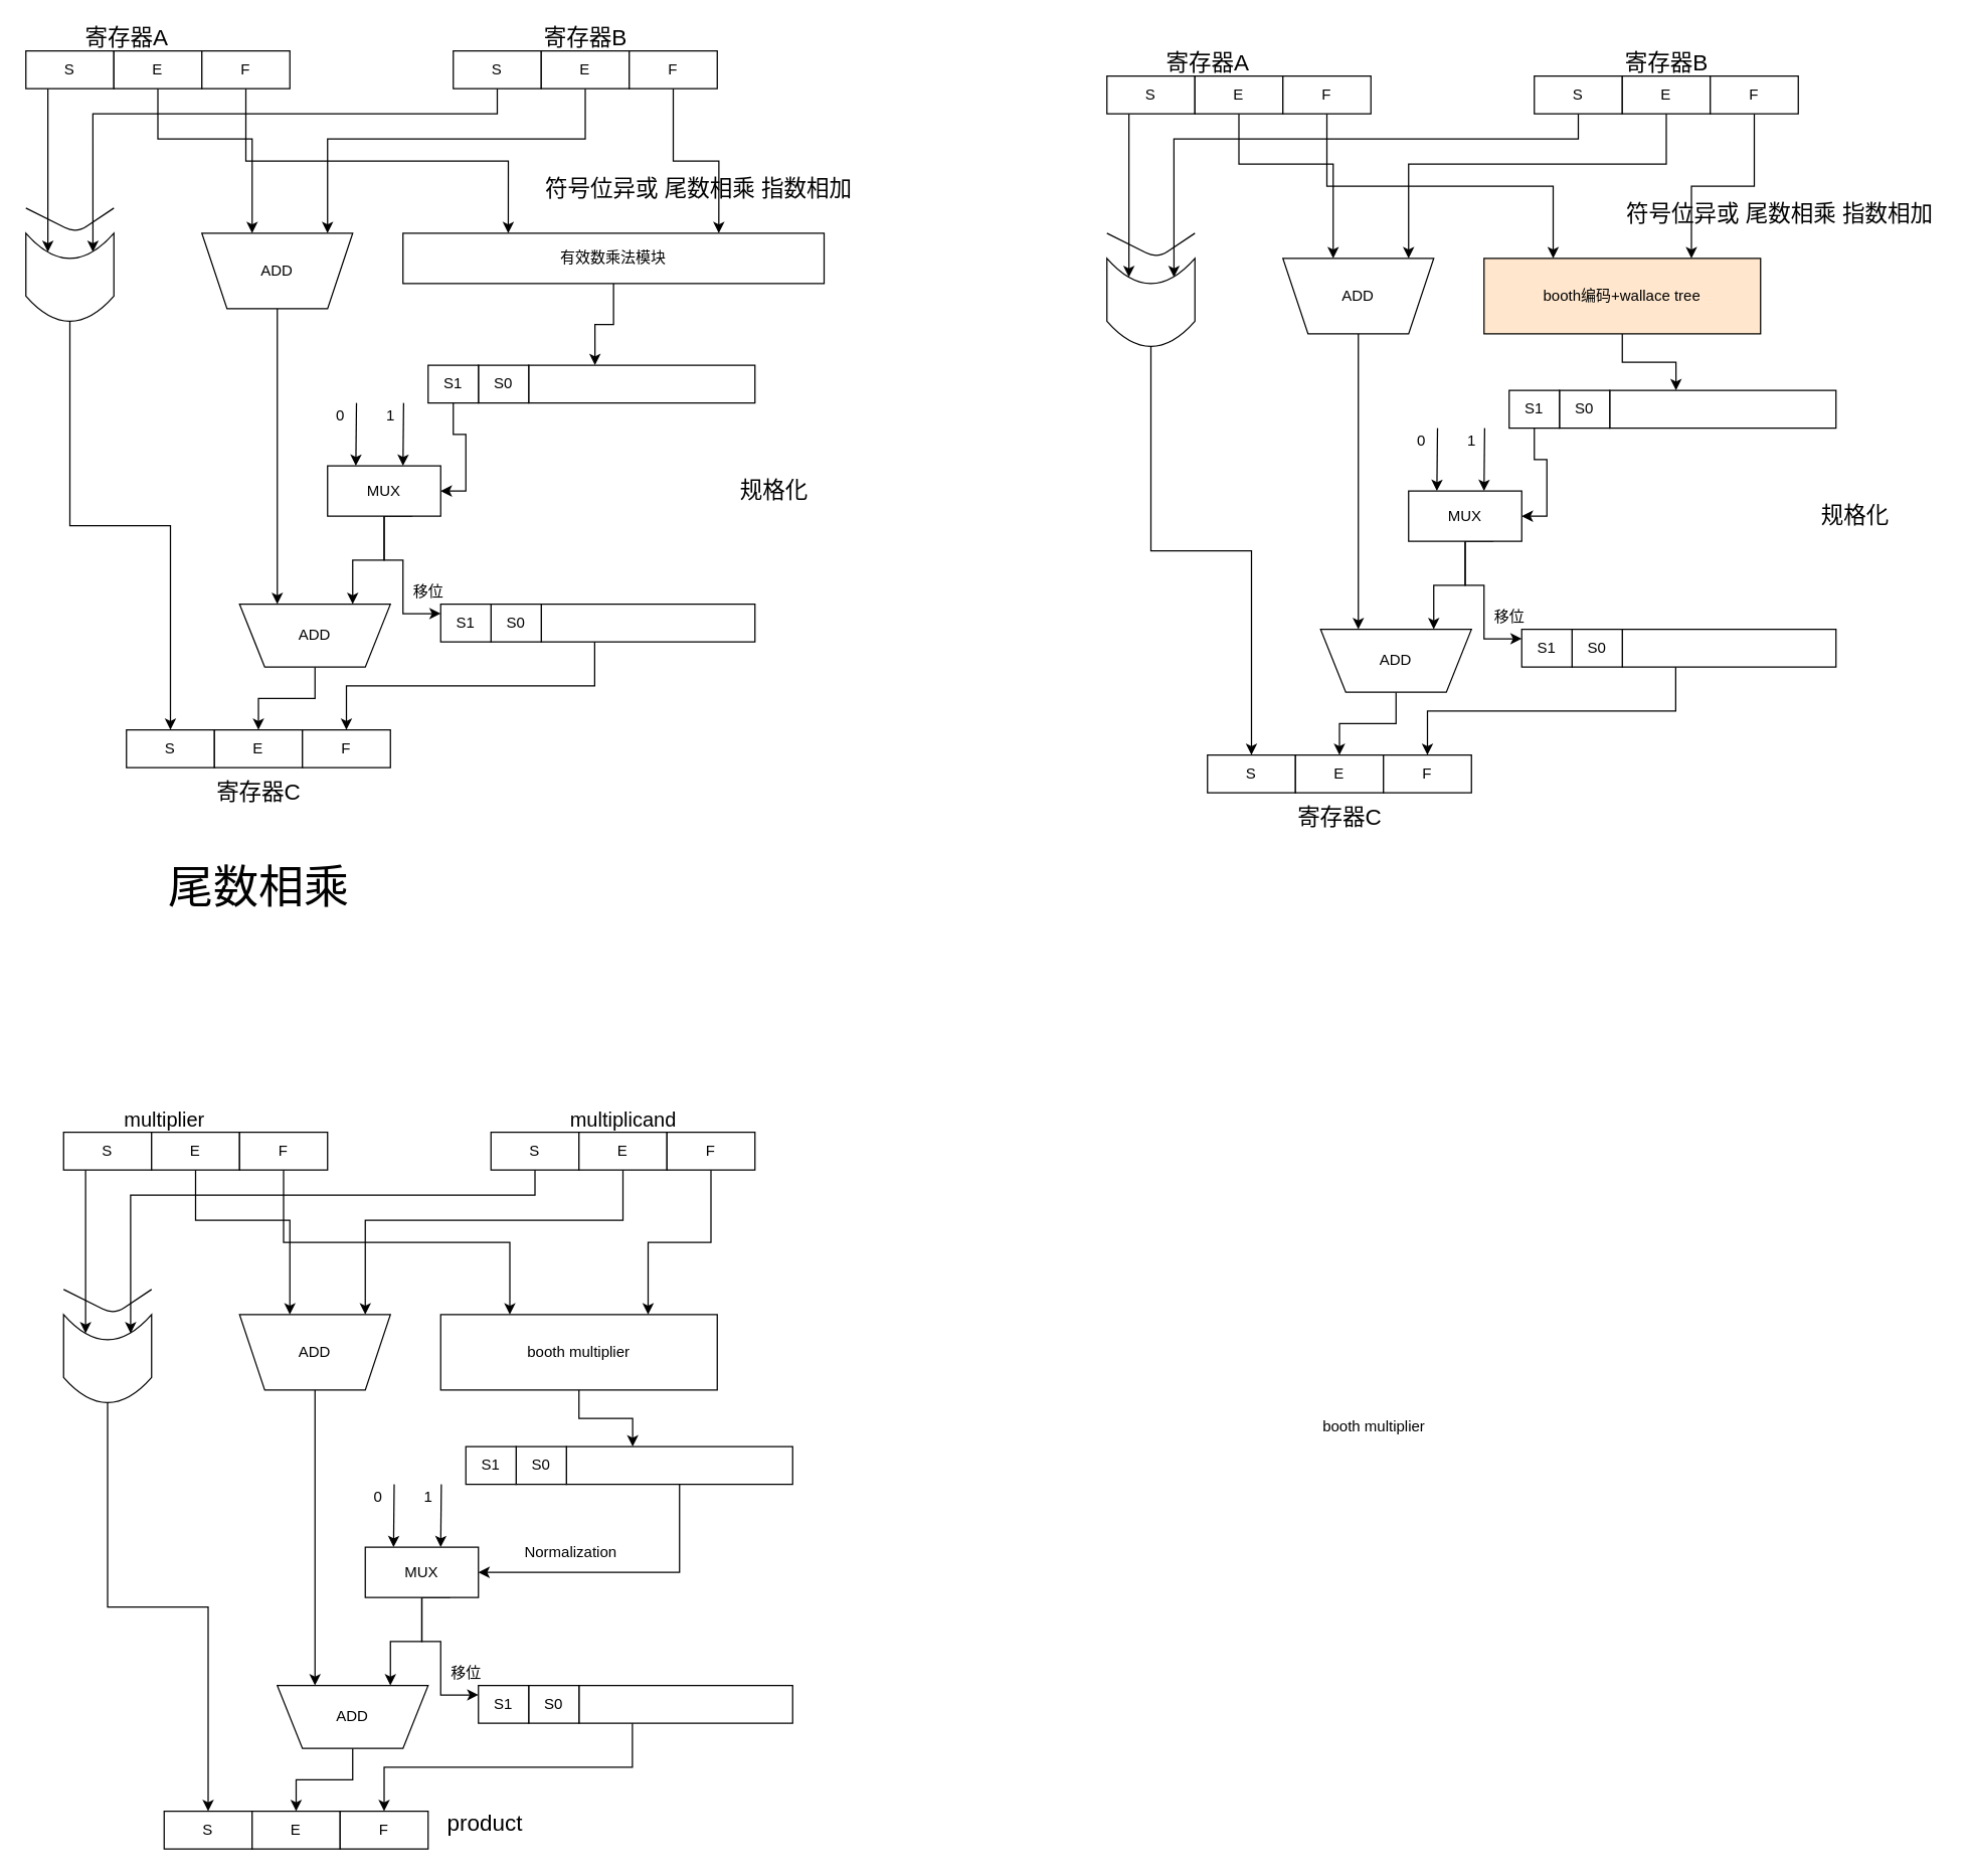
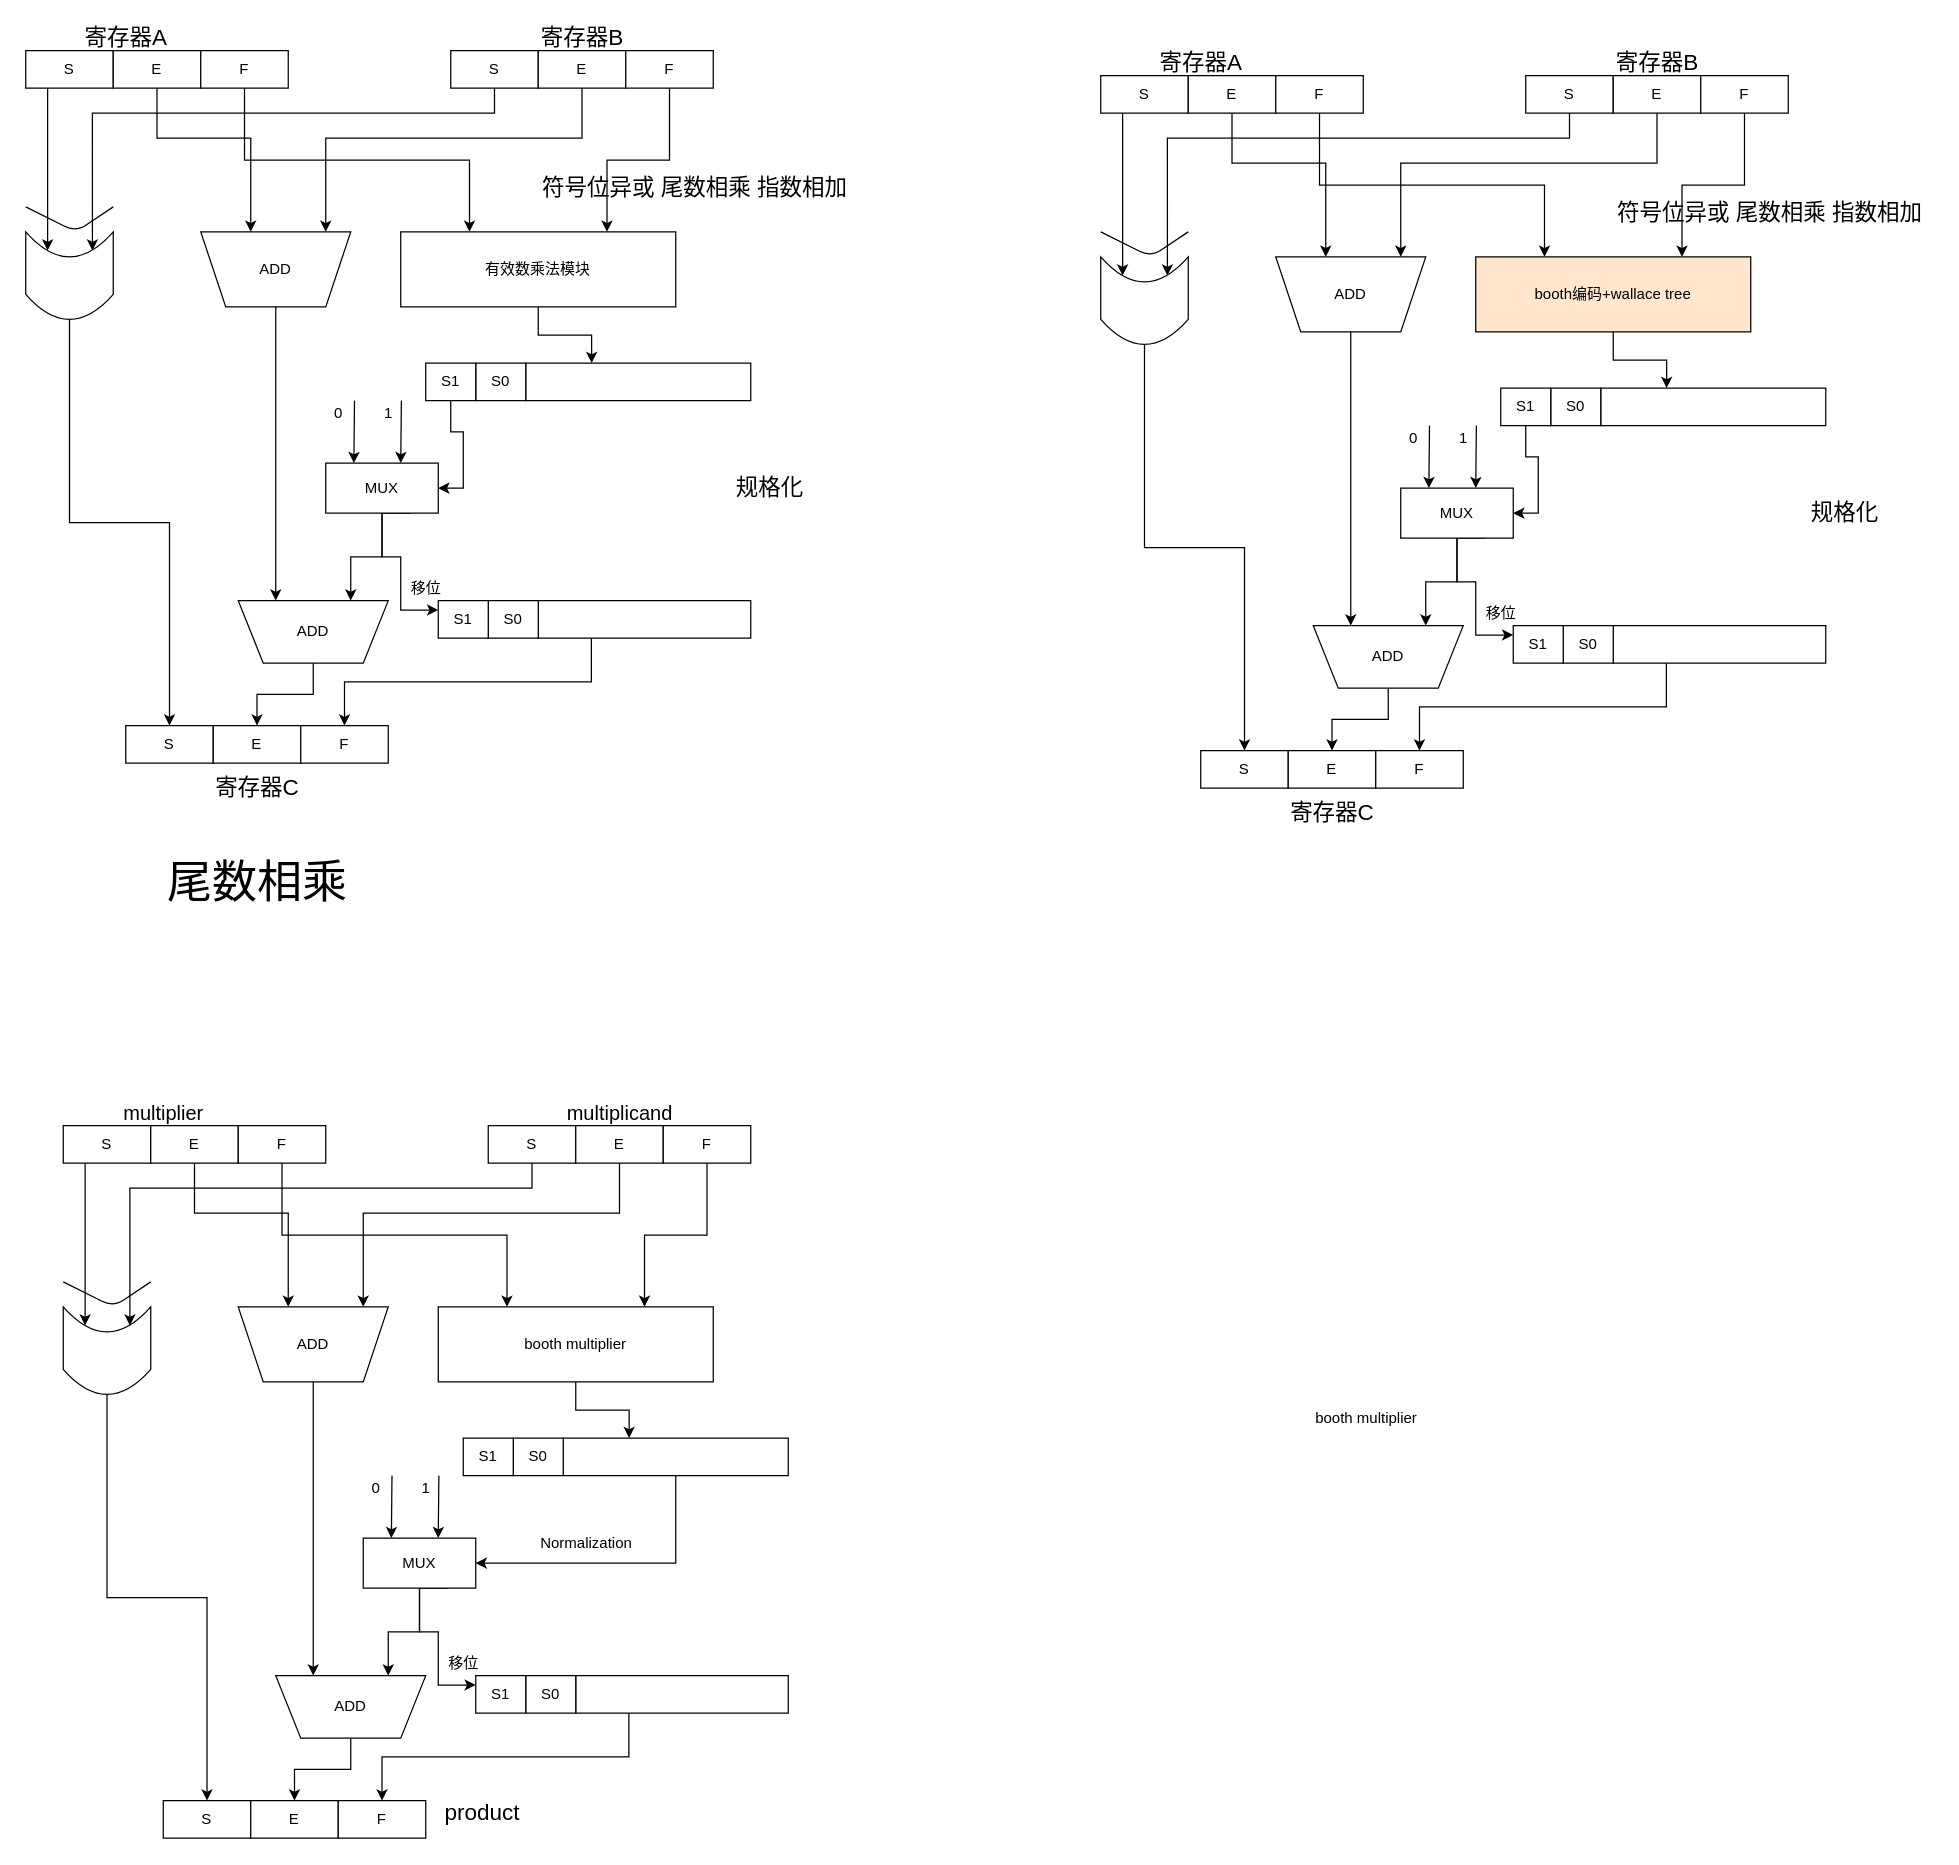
- <mxCell id="15" value="有效数乘法模块" style="rounded=0;whiteSpace=wrap;html=1;" parent="1" vertex="1"><mxGeometry x="320" y="185" width="335" height="40" as="geometry" /></mxCell>
+ <mxCell id="15" value="有效数乘法模块" style="rounded=0;whiteSpace=wrap;html=1;" parent="1" vertex="1"><mxGeometry x="320" y="185" width="220" height="60" as="geometry" /></mxCell>
- <mxCell id="137" value="Normalization" style="text;whiteSpace=wrap;html=1;" parent="1" vertex="1"><mxGeometry x="415" y="1220" width="100" height="30" as="geometry" /></mxCell>
+ <mxCell id="137" value="Normalization" style="text;whiteSpace=wrap;html=1;" parent="1" vertex="1"><mxGeometry x="430" y="1220" width="100" height="30" as="geometry" /></mxCell>
